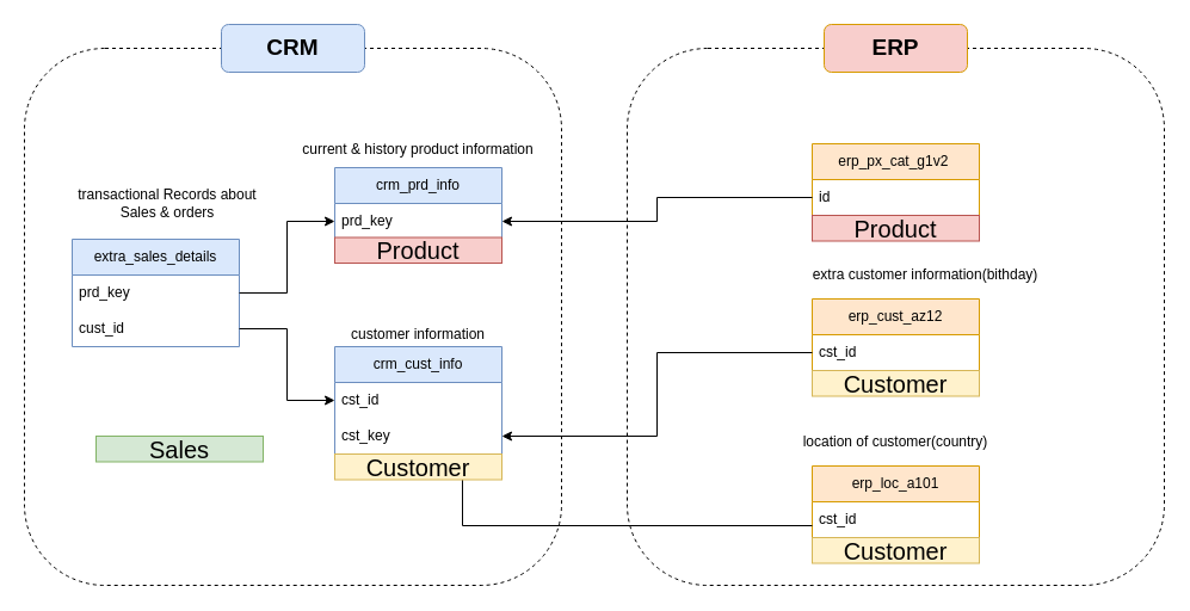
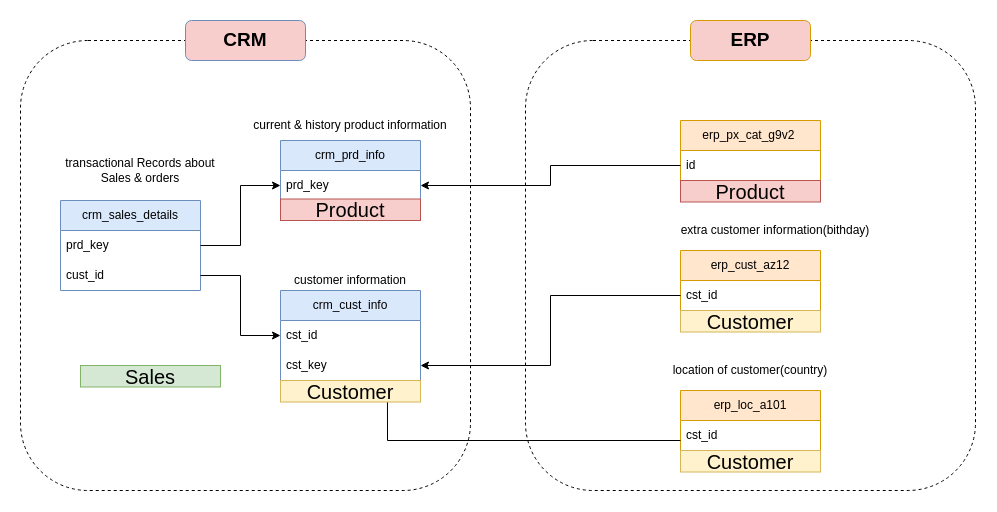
- <mxCell id="28" value="&lt;span style=&quot;font-size: 19px;&quot;&gt;&lt;b&gt;CRM&lt;/b&gt;&lt;/span&gt;" style="rounded=1;whiteSpace=wrap;html=1;fillColor=#dae8fc;strokeColor=#6c8ebf;" vertex="1" parent="1"><mxGeometry x="185" y="20" width="120" height="40" as="geometry" /></mxCell>
+ <mxCell id="28" value="&lt;span style=&quot;font-size: 19px;&quot;&gt;&lt;b&gt;CRM&lt;/b&gt;&lt;/span&gt;" style="rounded=1;whiteSpace=wrap;html=1;fillColor=#f8cecc;strokeColor=#6c8ebf;" vertex="1" parent="1"><mxGeometry x="185" y="20" width="120" height="40" as="geometry" /></mxCell>
- <mxCell id="21" value="erp_px_cat_g1v2&amp;nbsp;" style="swimlane;fontStyle=0;childLayout=stackLayout;horizontal=1;startSize=30;horizontalStack=0;resizeParent=1;resizeParentMax=0;resizeLast=0;collapsible=1;marginBottom=0;whiteSpace=wrap;html=1;fillColor=#ffe6cc;strokeColor=#d79b00;rounded=0;" parent="1" vertex="1"><mxGeometry x="680" y="120" width="140" height="60" as="geometry" /></mxCell>
+ <mxCell id="21" value="erp_px_cat_g9v2&amp;nbsp;" style="swimlane;fontStyle=0;childLayout=stackLayout;horizontal=1;startSize=30;horizontalStack=0;resizeParent=1;resizeParentMax=0;resizeLast=0;collapsible=1;marginBottom=0;whiteSpace=wrap;html=1;fillColor=#ffe6cc;strokeColor=#d79b00;rounded=0;" parent="1" vertex="1"><mxGeometry x="680" y="120" width="140" height="60" as="geometry" /></mxCell>
- <mxCell id="9" value="extra_sales_details" style="swimlane;fontStyle=0;childLayout=stackLayout;horizontal=1;startSize=30;horizontalStack=0;resizeParent=1;resizeParentMax=0;resizeLast=0;collapsible=1;marginBottom=0;whiteSpace=wrap;html=1;fillColor=#dae8fc;strokeColor=#6c8ebf;rounded=0;" parent="1" vertex="1"><mxGeometry x="60" y="200" width="140" height="90" as="geometry" /></mxCell>
+ <mxCell id="9" value="crm_sales_details" style="swimlane;fontStyle=0;childLayout=stackLayout;horizontal=1;startSize=30;horizontalStack=0;resizeParent=1;resizeParentMax=0;resizeLast=0;collapsible=1;marginBottom=0;whiteSpace=wrap;html=1;fillColor=#dae8fc;strokeColor=#6c8ebf;rounded=0;" parent="1" vertex="1"><mxGeometry x="60" y="200" width="140" height="90" as="geometry" /></mxCell>
